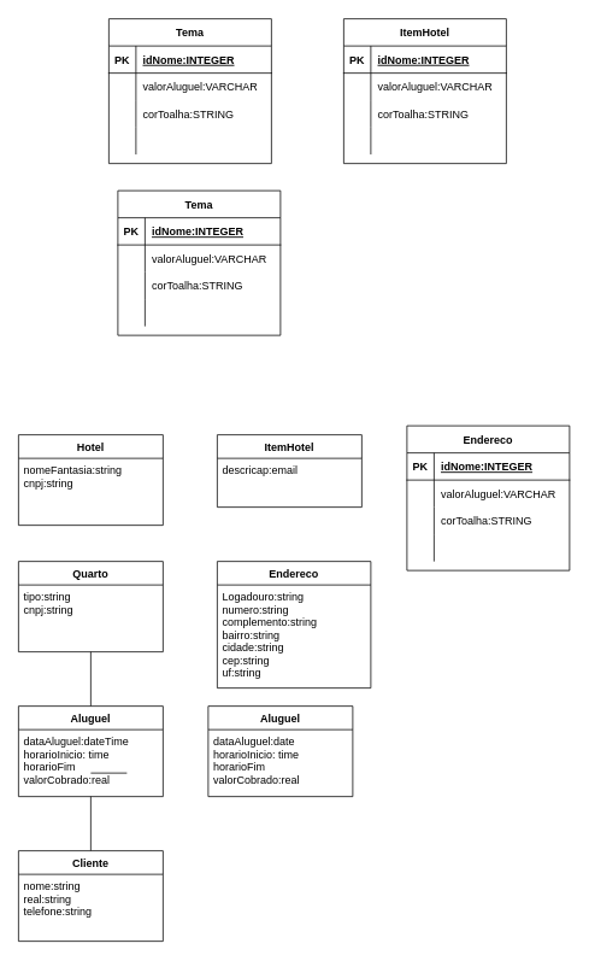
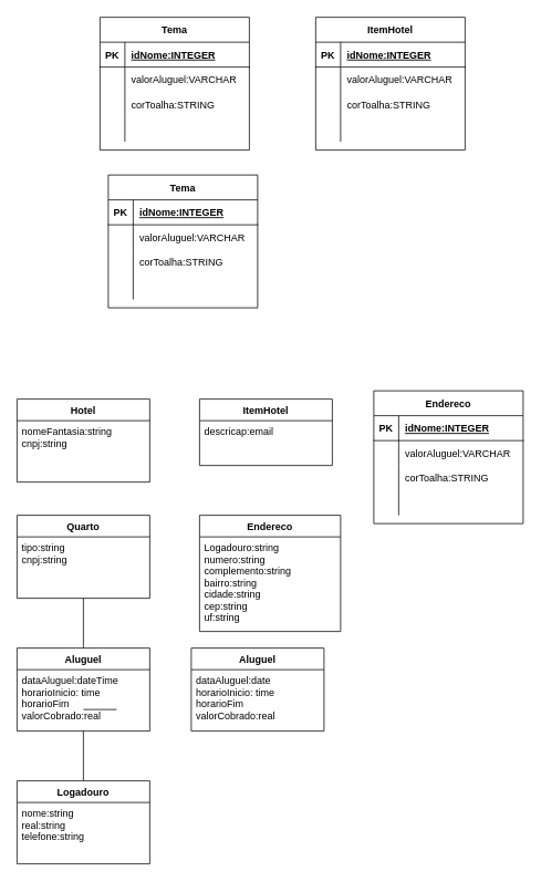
- <mxCell id="9" value="Cliente" style="swimlane;fontStyle=1;align=center;verticalAlign=top;childLayout=stackLayout;horizontal=1;startSize=26;horizontalStack=0;resizeParent=1;resizeParentMax=0;resizeLast=0;collapsible=1;marginBottom=0;" vertex="1" parent="1"><mxGeometry x="20" y="940" width="160" height="100" as="geometry" /></mxCell>
+ <mxCell id="9" value="Logadouro" style="swimlane;fontStyle=1;align=center;verticalAlign=top;childLayout=stackLayout;horizontal=1;startSize=26;horizontalStack=0;resizeParent=1;resizeParentMax=0;resizeLast=0;collapsible=1;marginBottom=0;" vertex="1" parent="1"><mxGeometry x="20" y="940" width="160" height="100" as="geometry" /></mxCell>
